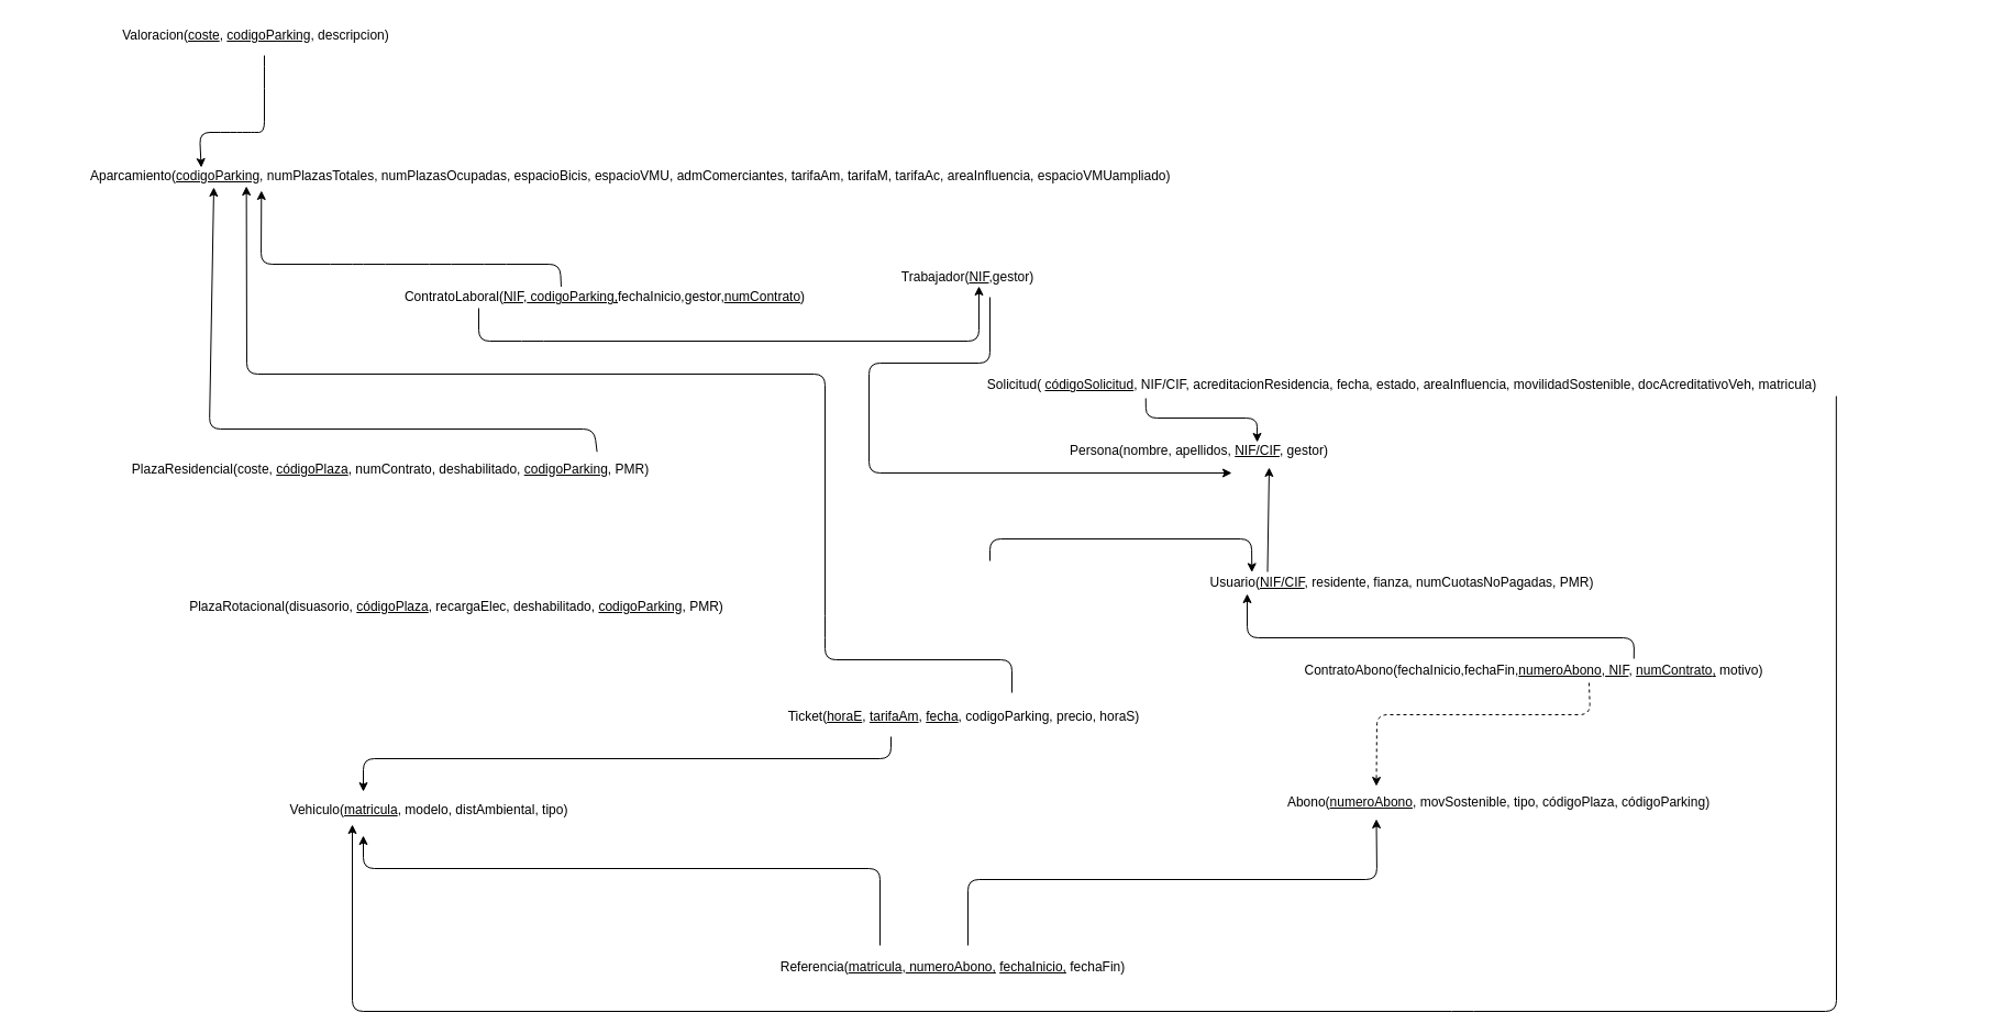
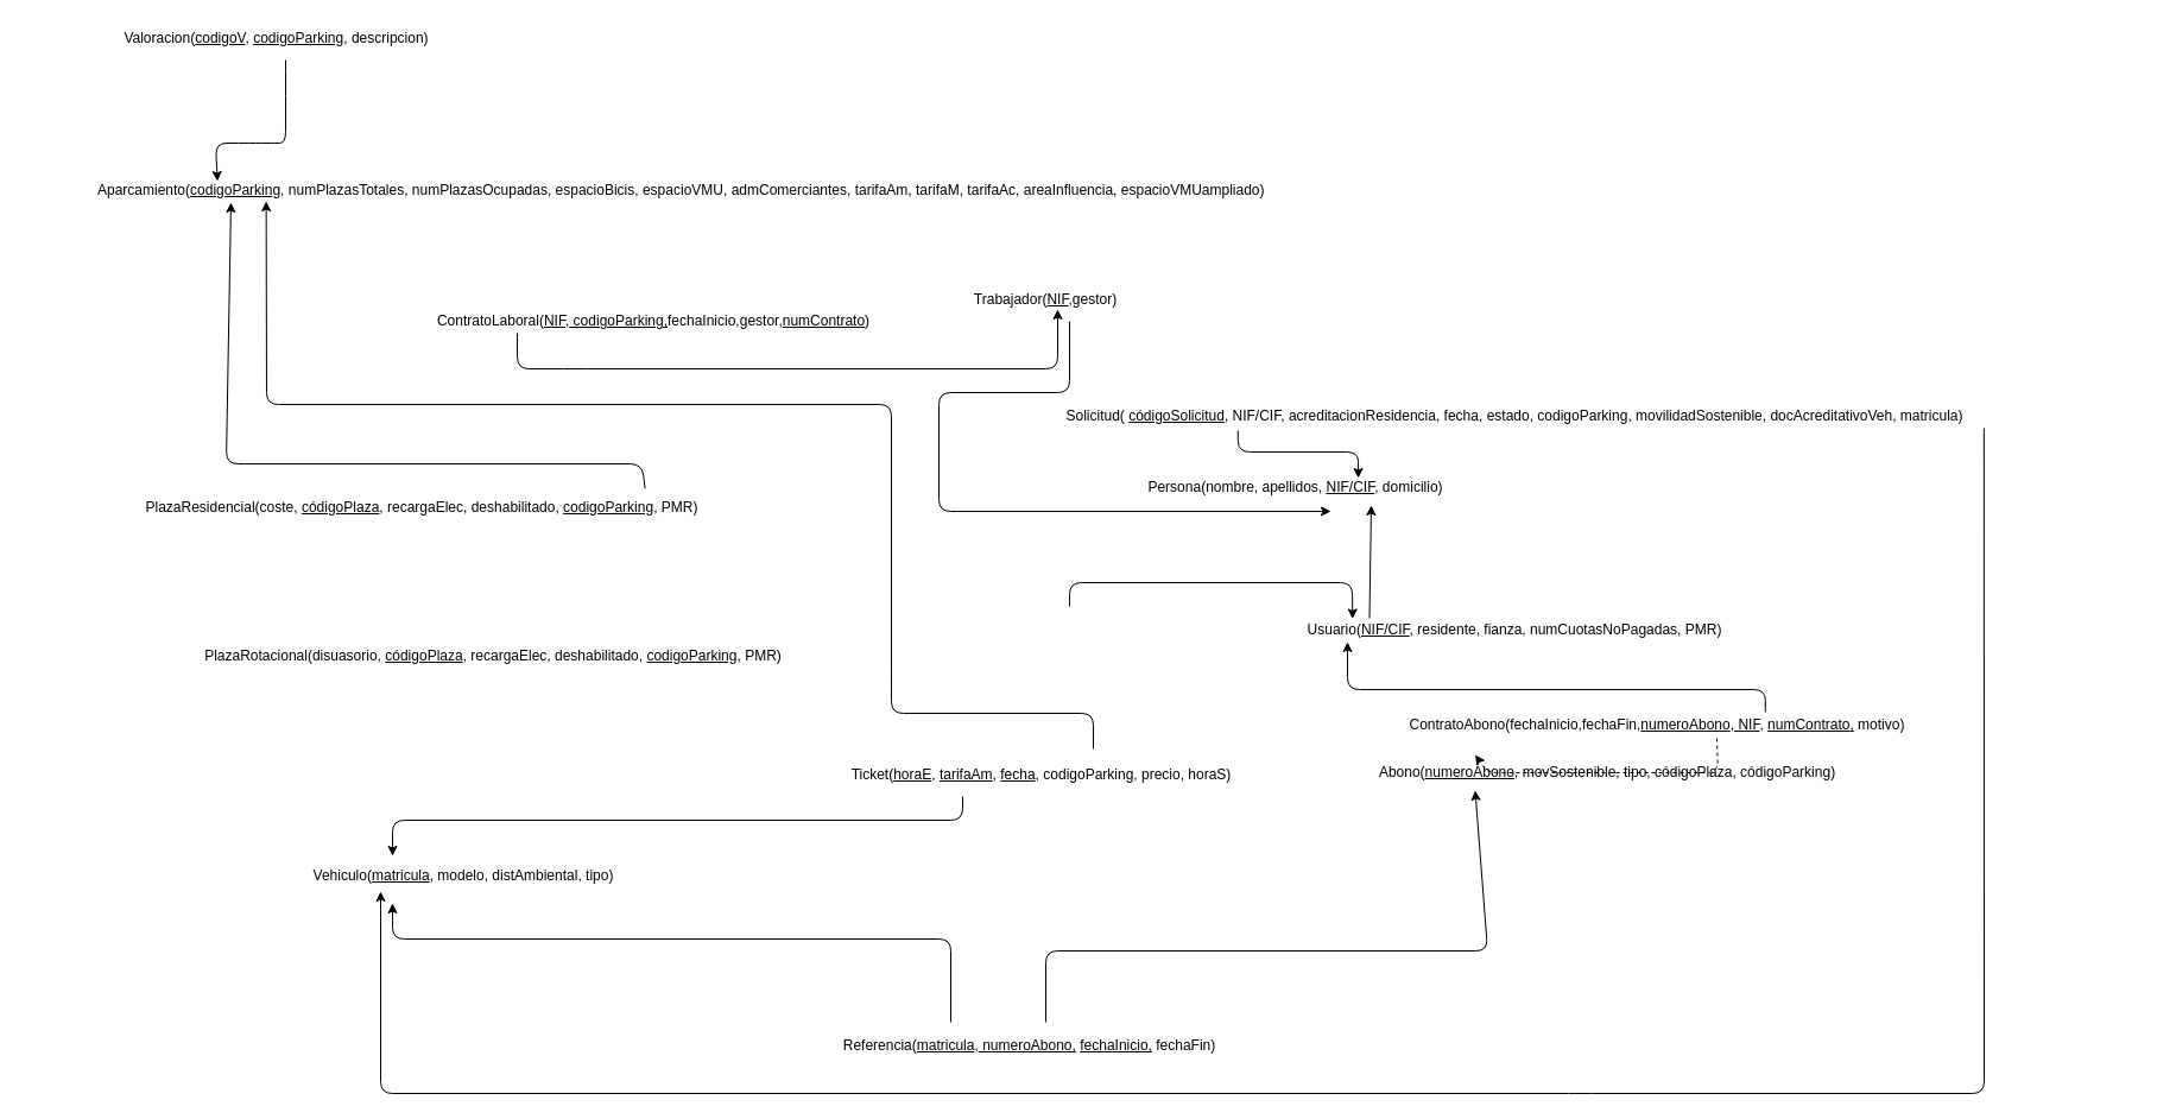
- <mxCell id="11" value="&lt;p style=&quot;margin-bottom: 0cm ; line-height: 100%&quot;&gt;&lt;span style=&quot;text-decoration: none&quot;&gt;Valoracion(&lt;/span&gt;&lt;u&gt;coste&lt;/u&gt;&lt;span style=&quot;text-decoration: none&quot;&gt;, &lt;/span&gt;&lt;u&gt;codigoParking&lt;/u&gt;&lt;span style=&quot;text-decoration: none&quot;&gt;, descripcion)&lt;/span&gt;&lt;/p&gt;" style="text;html=1;strokeColor=none;fillColor=none;align=center;verticalAlign=middle;whiteSpace=wrap;rounded=0;" parent="1" vertex="1"><mxGeometry x="65" y="20" width="335" height="10" as="geometry" /></mxCell>
+ <mxCell id="11" value="&lt;p style=&quot;margin-bottom: 0cm ; line-height: 100%&quot;&gt;&lt;span style=&quot;text-decoration: none&quot;&gt;Valoracion(&lt;/span&gt;&lt;u&gt;codigoV&lt;/u&gt;&lt;span style=&quot;text-decoration: none&quot;&gt;, &lt;/span&gt;&lt;u&gt;codigoParking&lt;/u&gt;&lt;span style=&quot;text-decoration: none&quot;&gt;, descripcion)&lt;/span&gt;&lt;/p&gt;" style="text;html=1;strokeColor=none;fillColor=none;align=center;verticalAlign=middle;whiteSpace=wrap;rounded=0;" parent="1" vertex="1"><mxGeometry x="65" y="20" width="335" height="10" as="geometry" /></mxCell>
- <mxCell id="14" value="" style="endArrow=classic;html=1;entryX=0.138;entryY=1.15;entryDx=0;entryDy=0;entryPerimeter=0;exitX=0.413;exitY=0.021;exitDx=0;exitDy=0;exitPerimeter=0;" parent="1" source="18" target="3" edge="1"><mxGeometry width="50" height="50" relative="1" as="geometry"><mxPoint x="509" y="250" as="sourcePoint" /><mxPoint x="210" y="260" as="targetPoint" /><Array as="points"><mxPoint x="509" y="240" /><mxPoint x="450" y="240" /><mxPoint x="400" y="240" /><mxPoint x="340" y="240" /><mxPoint x="310" y="240" /><mxPoint x="237" y="240" /></Array></mxGeometry></mxCell>
- <mxCell id="2" value="&lt;div&gt;Solicitud( &lt;u&gt;códigoSolicitud&lt;/u&gt;&lt;span style=&quot;text-decoration: none&quot;&gt;, NIF/CIF, acreditacionResidencia, fecha, estado, areaInfluencia, movilidadSostenible, docAcreditativoVeh, matricula)&lt;/span&gt;&lt;/div&gt;" style="text;html=1;strokeColor=none;fillColor=none;align=center;verticalAlign=middle;whiteSpace=wrap;rounded=0;" parent="1" vertex="1"><mxGeometry x="740" y="340" width="1070" height="20" as="geometry" /></mxCell>
+ <mxCell id="2" value="&lt;div&gt;Solicitud( &lt;u&gt;códigoSolicitud&lt;/u&gt;&lt;span style=&quot;text-decoration: none&quot;&gt;, NIF/CIF, acreditacionResidencia, fecha, estado, codigoParking, movilidadSostenible, docAcreditativoVeh, matricula)&lt;/span&gt;&lt;/div&gt;" style="text;html=1;strokeColor=none;fillColor=none;align=center;verticalAlign=middle;whiteSpace=wrap;rounded=0;" parent="1" vertex="1"><mxGeometry x="740" y="340" width="1070" height="20" as="geometry" /></mxCell>
- <mxCell id="27" value="Persona(nombre, apellidos, &lt;u&gt;NIF/CIF&lt;/u&gt;, gestor)" style="text;html=1;align=center;verticalAlign=middle;resizable=0;points=[];;autosize=1;" parent="1" vertex="1"><mxGeometry x="940" y="400" width="300" height="20" as="geometry" /></mxCell>
+ <mxCell id="27" value="Persona(nombre, apellidos, &lt;u&gt;NIF/CIF&lt;/u&gt;, domicilio)" style="text;html=1;align=center;verticalAlign=middle;resizable=0;points=[];;autosize=1;" parent="1" vertex="1"><mxGeometry x="940" y="400" width="300" height="20" as="geometry" /></mxCell>
- <mxCell id="6" value="&lt;p style=&quot;margin-bottom: 0cm ; line-height: 100%&quot; align=&quot;left&quot;&gt;&lt;span style=&quot;text-decoration: none&quot;&gt;PlazaResidencial(coste, &lt;/span&gt;&lt;u&gt;códigoPlaza&lt;/u&gt;&lt;span style=&quot;text-decoration: none&quot;&gt;, numContrato, deshabilitado, &lt;/span&gt;&lt;u&gt;codigoParking&lt;/u&gt;&lt;span style=&quot;text-decoration: none&quot;&gt;, PMR)&lt;/span&gt;&lt;/p&gt;" style="text;html=1;strokeColor=none;fillColor=none;align=center;verticalAlign=middle;whiteSpace=wrap;rounded=0;" parent="1" vertex="1"><mxGeometry y="410" width="670" height="20" as="geometry" x="20" /></mxCell>
+ <mxCell id="6" value="&lt;p style=&quot;margin-bottom: 0cm ; line-height: 100%&quot; align=&quot;left&quot;&gt;&lt;span style=&quot;text-decoration: none&quot;&gt;PlazaResidencial(coste, &lt;/span&gt;&lt;u&gt;códigoPlaza&lt;/u&gt;&lt;span style=&quot;text-decoration: none&quot;&gt;, recargaElec, deshabilitado, &lt;/span&gt;&lt;u&gt;codigoParking&lt;/u&gt;&lt;span style=&quot;text-decoration: none&quot;&gt;, PMR)&lt;/span&gt;&lt;/p&gt;" style="text;html=1;strokeColor=none;fillColor=none;align=center;verticalAlign=middle;whiteSpace=wrap;rounded=0;" parent="1" vertex="1"><mxGeometry y="410" width="670" height="20" as="geometry" x="20" /></mxCell>
- <mxCell id="4" value="&lt;div align=&quot;left&quot;&gt;&lt;span style=&quot;text-decoration: none&quot;&gt;Abono(&lt;/span&gt;&lt;u&gt;numeroAbono&lt;/u&gt;&lt;span style=&quot;text-decoration: none&quot;&gt;, movSostenible, tipo, códigoPlaza, códigoParking)&lt;/span&gt;&lt;/div&gt;" style="text;html=1;strokeColor=none;fillColor=none;align=center;verticalAlign=middle;whiteSpace=wrap;rounded=0;" parent="1" vertex="1"><mxGeometry x="1140" y="715" width="446" height="30" as="geometry" /></mxCell>
+ <mxCell id="4" value="&lt;div align=&quot;left&quot;&gt;&lt;span style=&quot;text-decoration: none&quot;&gt;Abono(&lt;/span&gt;&lt;u&gt;numeroAbono&lt;/u&gt;&lt;span style=&quot;text-decoration: none&quot;&gt;, movSostenible, tipo, códigoPlaza, códigoParking)&lt;/span&gt;&lt;/div&gt;" style="text;html=1;strokeColor=none;fillColor=none;align=center;verticalAlign=middle;whiteSpace=wrap;rounded=0;" parent="1" vertex="1"><mxGeometry x="1130" y="635" width="446" height="30" as="geometry" /></mxCell>
